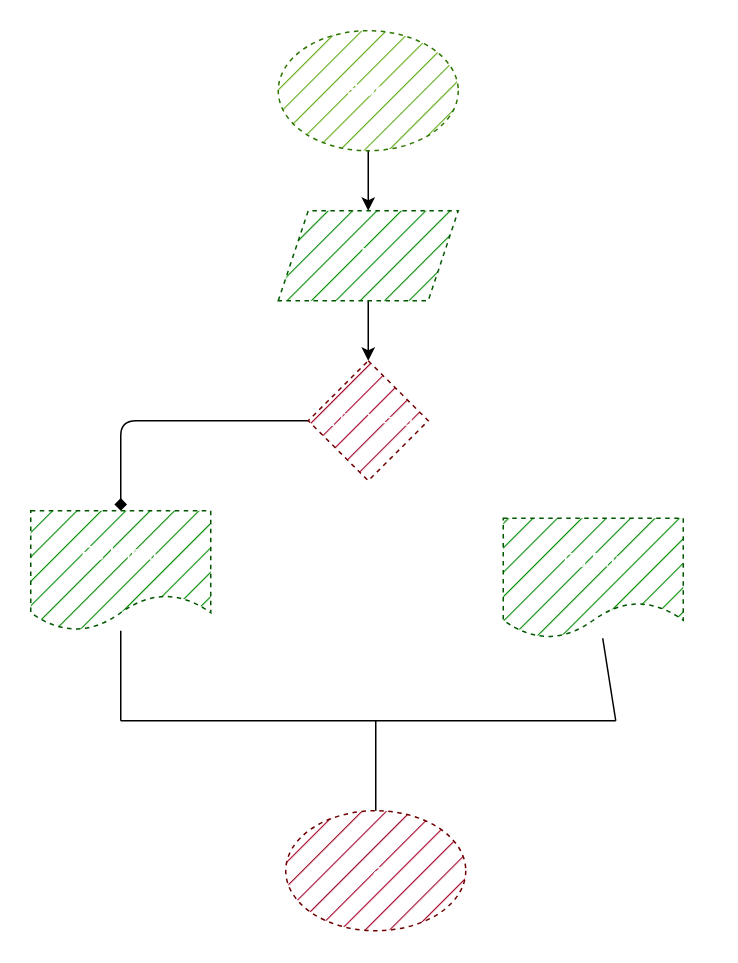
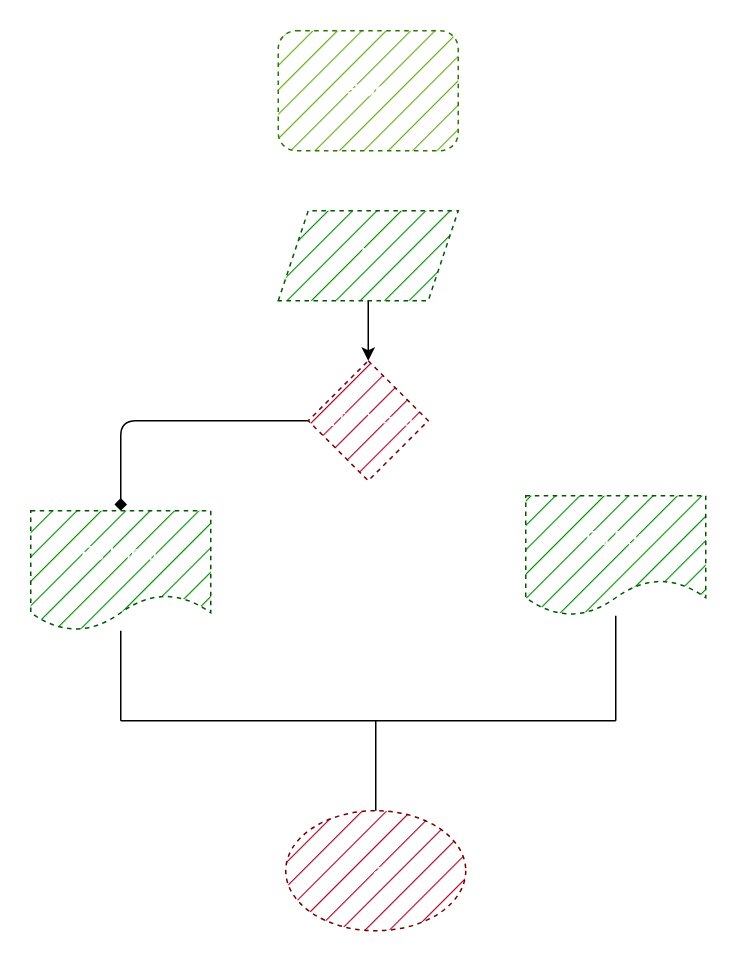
- <mxCell id="3" value="Start" style="ellipse;whiteSpace=wrap;html=1;fillColor=#60a917;fontColor=#ffffff;strokeColor=#2D7600;fillStyle=hatch;fontStyle=1;dashed=1;" parent="1" vertex="1"><mxGeometry x="185" y="20" width="120" height="80" as="geometry" /></mxCell>
+ <mxCell id="3" value="Start" style="whiteSpace=wrap;html=1;fillColor=#60a917;fontColor=#ffffff;strokeColor=#2D7600;fillStyle=hatch;fontStyle=1;dashed=1;rounded=1;" parent="1" vertex="1"><mxGeometry x="185" y="20" width="120" height="80" as="geometry" /></mxCell>
- <mxCell id="2" style="edgeStyle=none;html=1;entryX=0.5;entryY=0;entryDx=0;entryDy=0;fontSize=13;" parent="1" source="3" target="5" edge="1"><mxGeometry relative="1" as="geometry" /></mxCell>
- <mxCell id="8" value="Es Par" style="shape=document;whiteSpace=wrap;html=1;boundedLbl=1;dashed=1;fillStyle=hatch;fontSize=13;fillColor=#008a00;fontColor=#ffffff;strokeColor=#005700;" parent="1" vertex="1"><mxGeometry x="335" y="345" width="120" height="80" as="geometry" /></mxCell>
+ <mxCell id="8" value="Es Par" style="shape=document;whiteSpace=wrap;html=1;boundedLbl=1;dashed=1;fillStyle=hatch;fontSize=13;fillColor=#008a00;fontColor=#ffffff;strokeColor=#005700;" parent="1" vertex="1"><mxGeometry x="350" y="330" width="120" height="80" as="geometry" /></mxCell>
